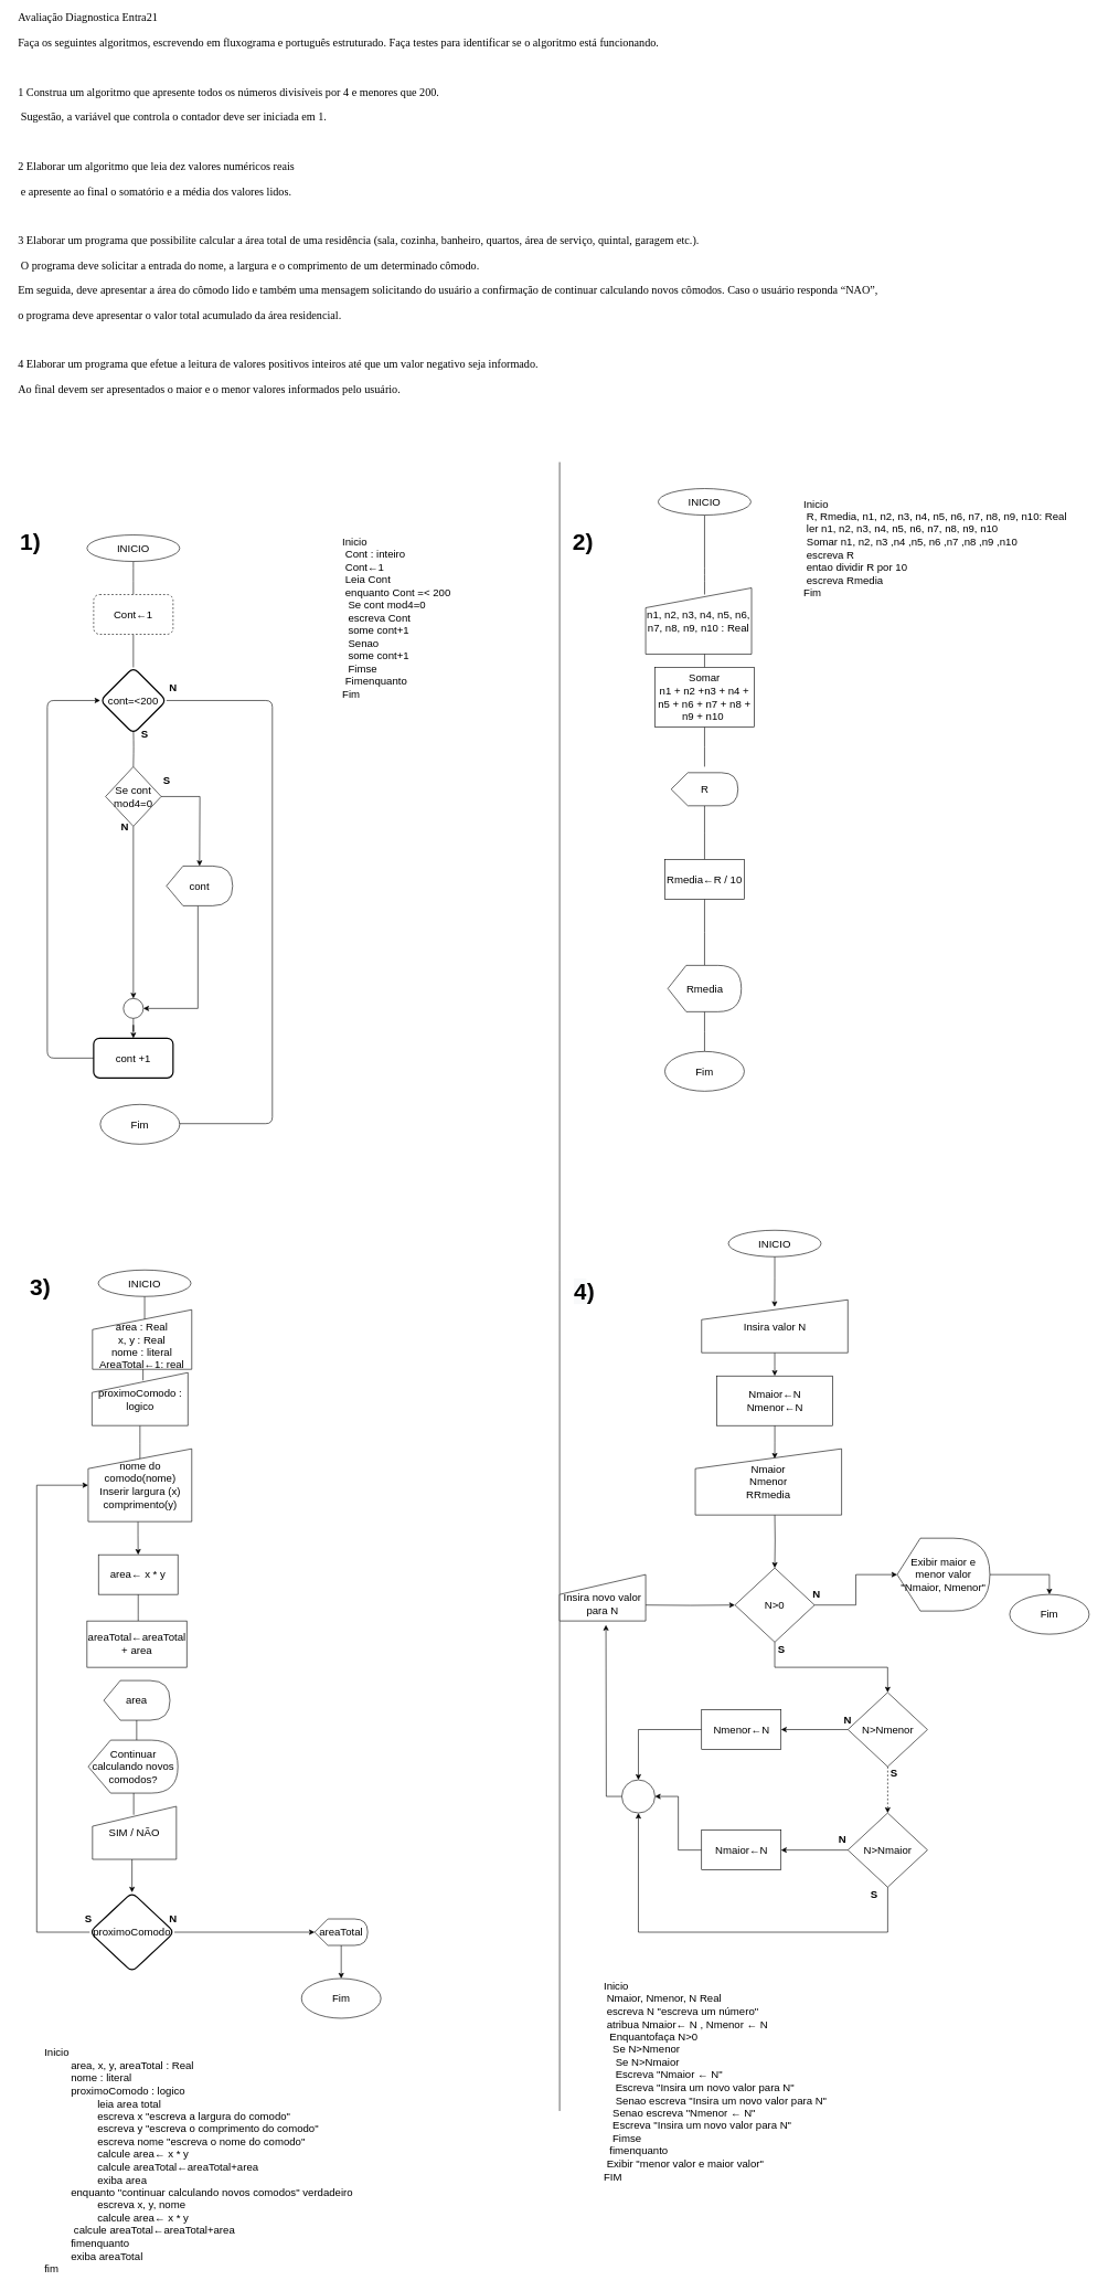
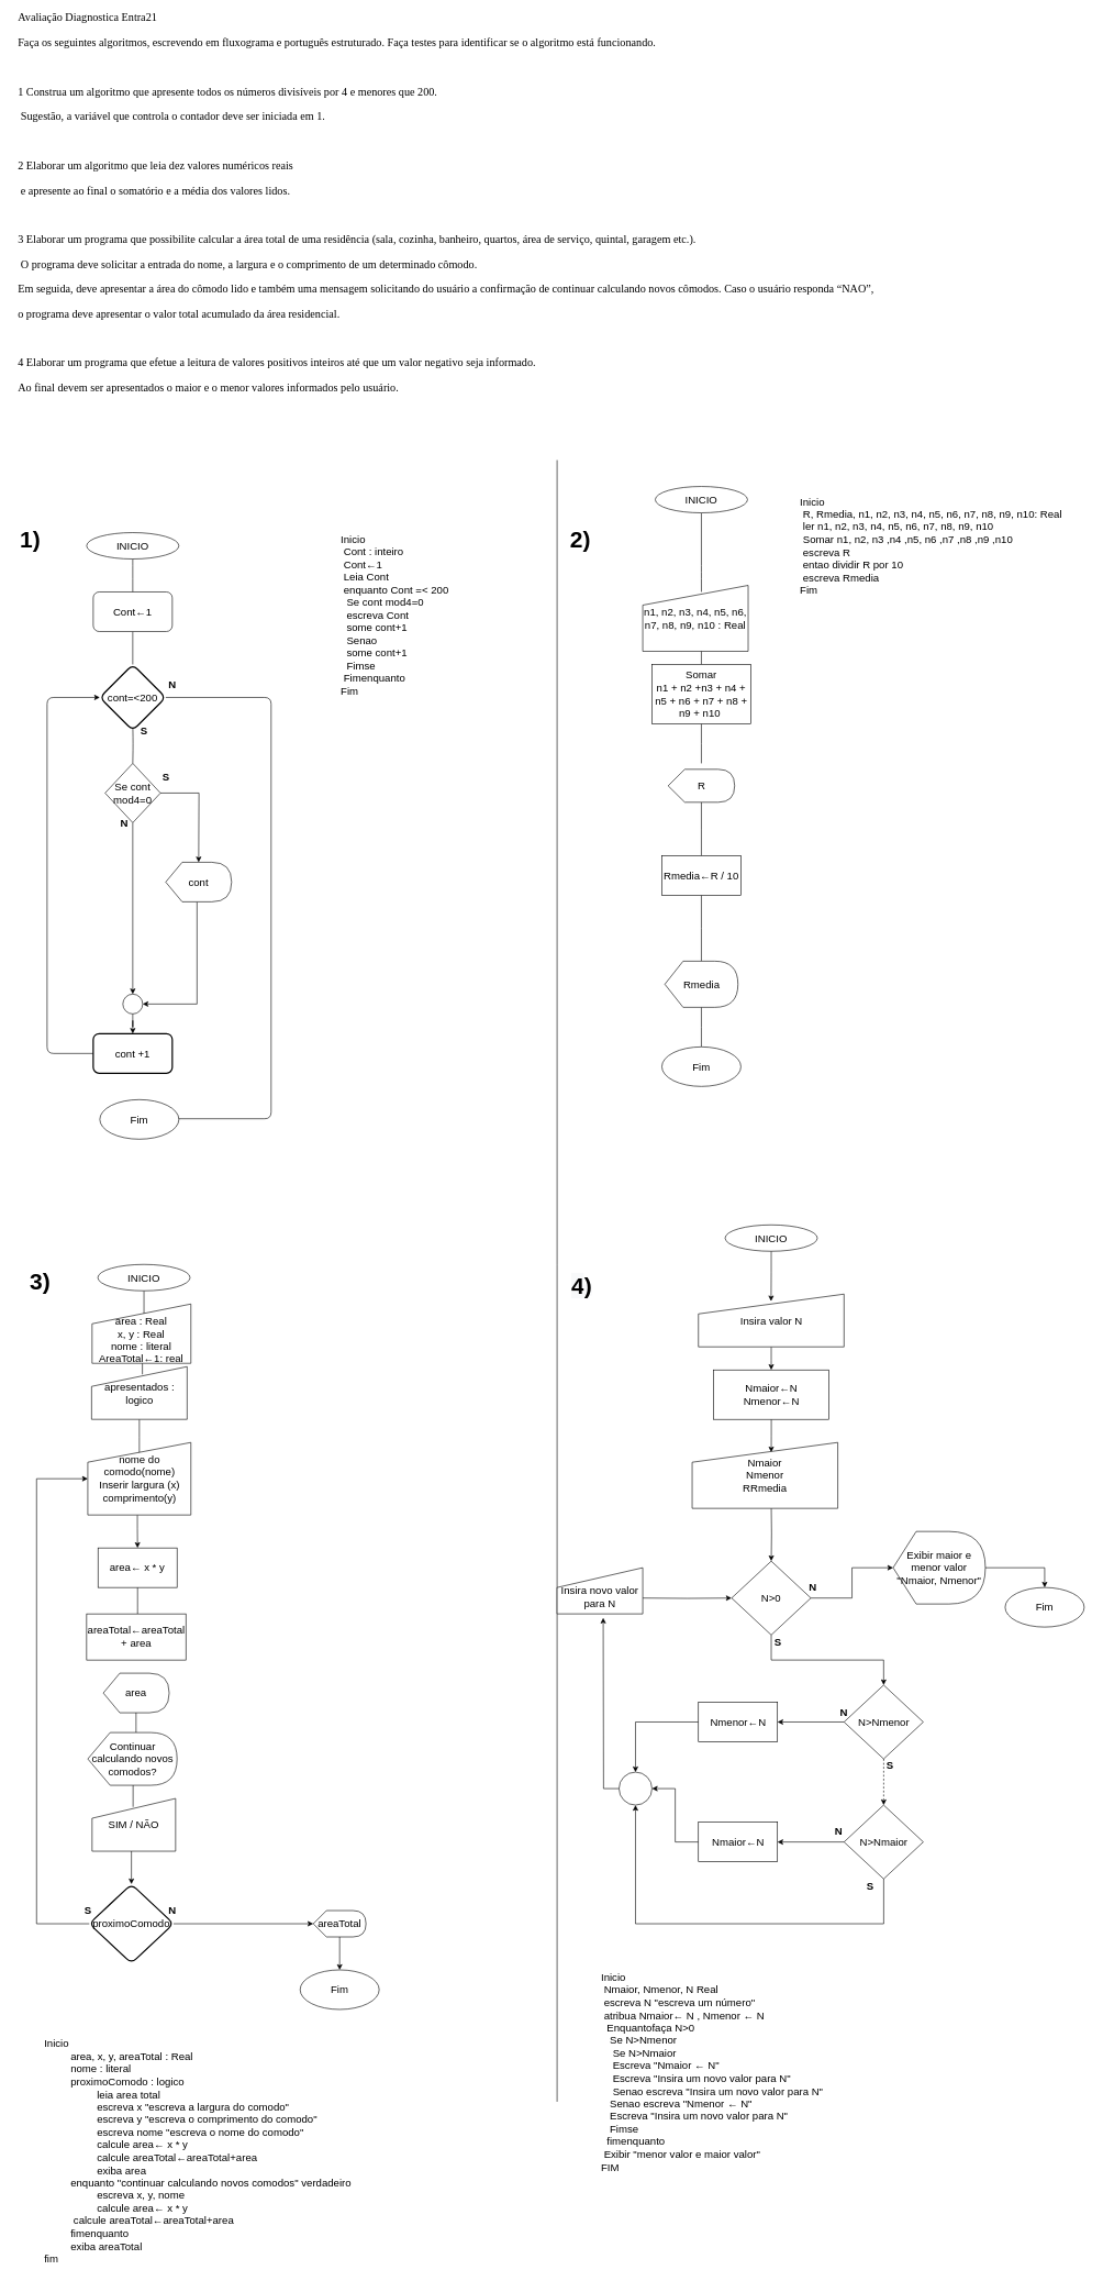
- <mxCell id="6" value="&lt;font style=&quot;font-size: 16px;&quot;&gt;Cont←1&lt;br&gt;&lt;/font&gt;" style="rounded=1;whiteSpace=wrap;html=1;fillColor=default;gradientColor=none;dashed=1;" vertex="1" parent="1"><mxGeometry x="141" y="870" width="120" height="60" as="geometry" /></mxCell>
+ <mxCell id="6" value="&lt;font style=&quot;font-size: 16px;&quot;&gt;Cont←1&lt;br&gt;&lt;/font&gt;" style="rounded=1;whiteSpace=wrap;html=1;fillColor=default;gradientColor=none;" vertex="1" parent="1"><mxGeometry x="141" y="870" width="120" height="60" as="geometry" /></mxCell>
- <mxCell id="55" value="proximoComodo : logico" style="shape=manualInput;whiteSpace=wrap;html=1;fontSize=16;sketch=0;rounded=0;shadow=0;" vertex="1" parent="1"><mxGeometry x="138.5" y="2045" width="145" height="80" as="geometry" /></mxCell>
+ <mxCell id="55" value="apresentados : logico" style="shape=manualInput;whiteSpace=wrap;html=1;fontSize=16;sketch=0;rounded=0;shadow=0;" vertex="1" parent="1"><mxGeometry x="138.5" y="2045" width="145" height="80" as="geometry" /></mxCell>
